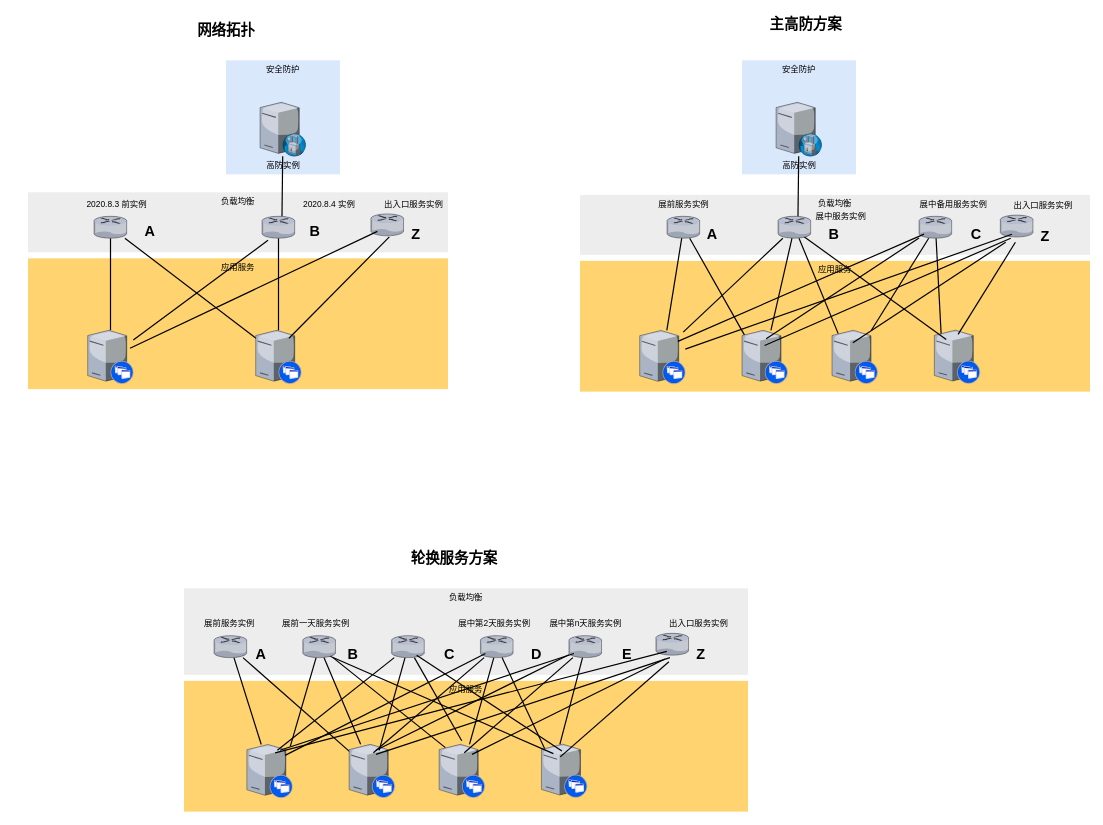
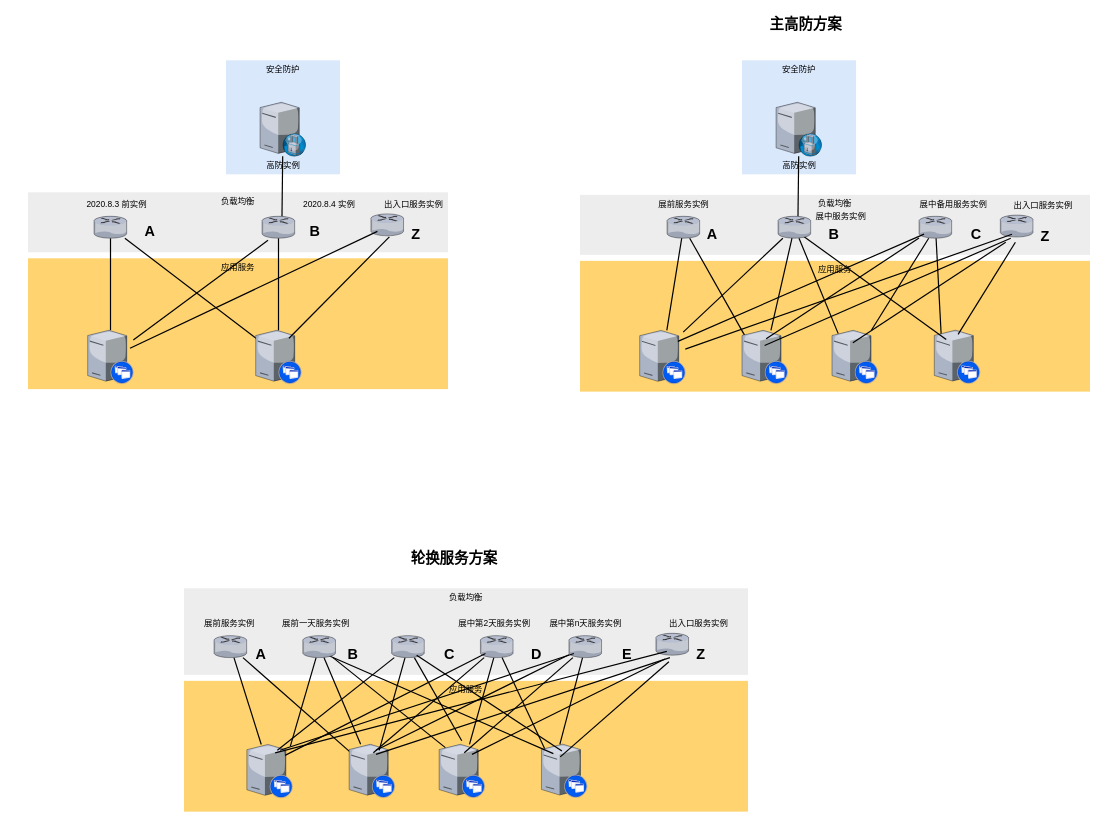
- <mxCell id="11" value="网络拓扑" style="text;strokeColor=none;fillColor=none;html=1;fontSize=24;fontStyle=1;verticalAlign=middle;align=center;" parent="1" vertex="1"><mxGeometry x="20.25" y="30" width="711" height="40" as="geometry" /></mxCell>
